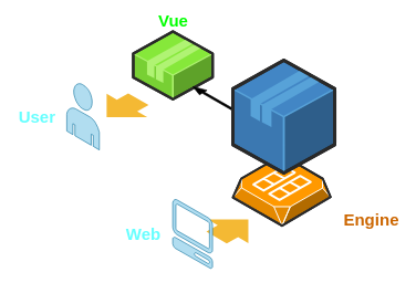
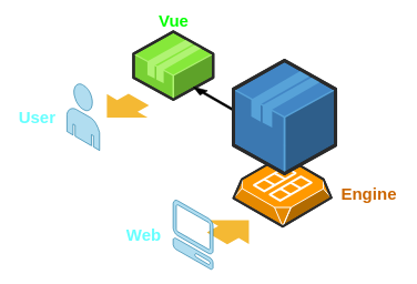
- <mxCell id="10" value="&lt;font style=&quot;font-size: 25px&quot; color=&quot;#cc6600&quot;&gt;&lt;b&gt;Engine&lt;/b&gt;&lt;/font&gt;" style="text;html=1;align=center;verticalAlign=middle;resizable=0;points=[];autosize=1;strokeColor=none;shadow=0;glass=0;" parent="1" vertex="1"><mxGeometry x="508.2" y="319.66" width="100" height="20" as="geometry" /></mxCell>
+ <mxCell id="10" value="&lt;font style=&quot;font-size: 25px&quot; color=&quot;#cc6600&quot;&gt;&lt;b&gt;Engine&lt;/b&gt;&lt;/font&gt;" style="text;html=1;align=center;verticalAlign=middle;resizable=0;points=[];autosize=1;strokeColor=none;shadow=0;glass=0;" parent="1" vertex="1"><mxGeometry x="503.2" y="279.66" width="100" height="20" as="geometry" /></mxCell>
